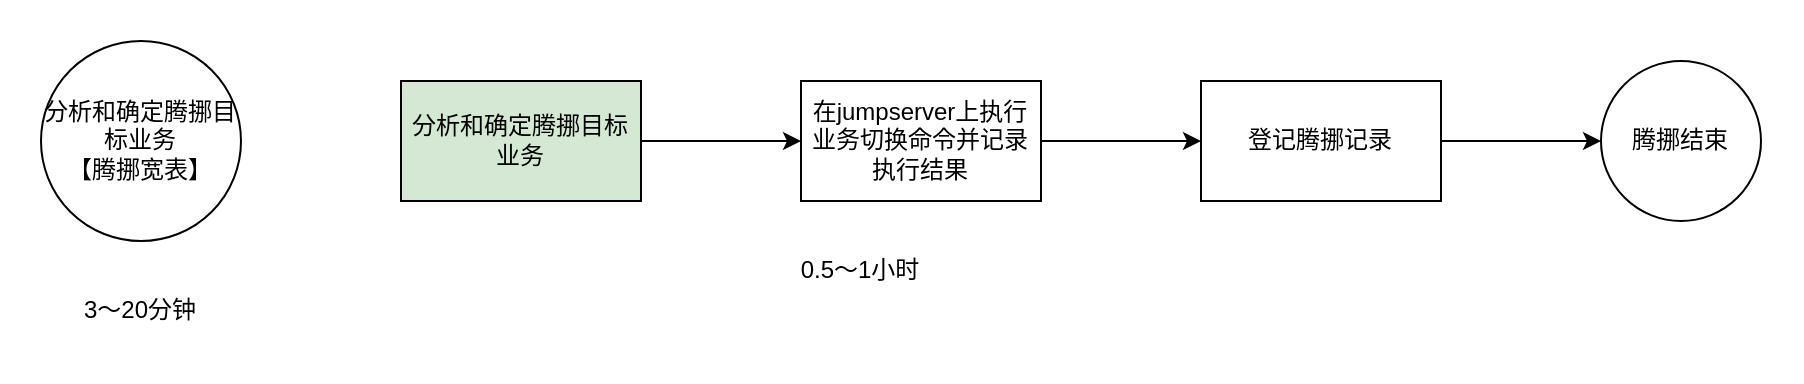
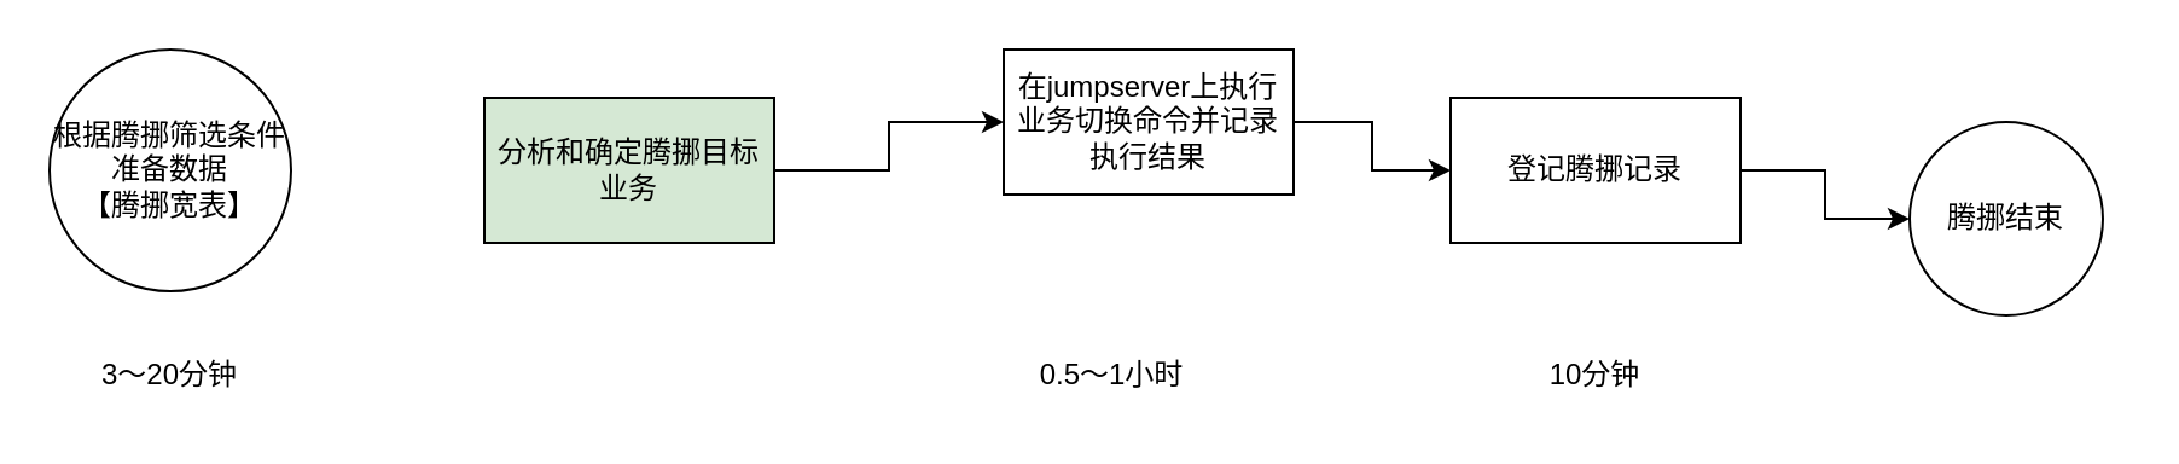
- <mxCell id="12" value="&lt;div&gt;分析和确定腾挪目标业务&lt;/div&gt;【腾挪宽表】" style="ellipse;whiteSpace=wrap;html=1;aspect=fixed;" vertex="1" parent="1"><mxGeometry x="20" y="20" width="100" height="100" as="geometry" /></mxCell>
+ <mxCell id="12" value="&lt;div&gt;根据腾挪筛选条件准备数据&lt;/div&gt;【腾挪宽表】" style="ellipse;whiteSpace=wrap;html=1;aspect=fixed;" vertex="1" parent="1"><mxGeometry x="20" y="20" width="100" height="100" as="geometry" /></mxCell>
- <mxCell id="5" value="在jumpserver上执行业务切换命令并记录执行结果" style="whiteSpace=wrap;html=1;" vertex="1" parent="1"><mxGeometry x="400" y="40" width="120" height="60" as="geometry" /></mxCell>
+ <mxCell id="5" value="在jumpserver上执行业务切换命令并记录执行结果" style="whiteSpace=wrap;html=1;" vertex="1" parent="1"><mxGeometry x="415" y="20" width="120" height="60" as="geometry" /></mxCell>
- <mxCell id="8" value="腾挪结束" style="ellipse;whiteSpace=wrap;html=1;" vertex="1" parent="1"><mxGeometry x="800" y="30" width="80" height="80" as="geometry" /></mxCell>
+ <mxCell id="8" value="腾挪结束" style="ellipse;whiteSpace=wrap;html=1;" vertex="1" parent="1"><mxGeometry x="790" y="50" width="80" height="80" as="geometry" /></mxCell>
- <mxCell id="10" value="0.5～1小时" style="text;strokeColor=none;align=center;fillColor=none;html=1;verticalAlign=middle;whiteSpace=wrap;rounded=0;" vertex="1" parent="1"><mxGeometry x="390" y="120" width="80" height="30" as="geometry" /></mxCell>
+ <mxCell id="10" value="0.5～1小时" style="text;strokeColor=none;align=center;fillColor=none;html=1;verticalAlign=middle;whiteSpace=wrap;rounded=0;" vertex="1" parent="1"><mxGeometry x="420" y="140" width="80" height="30" as="geometry" /></mxCell>
+ <mxCell id="11" value="10分钟" style="text;strokeColor=none;align=center;fillColor=none;html=1;verticalAlign=middle;whiteSpace=wrap;rounded=0;" vertex="1" parent="1"><mxGeometry x="620" y="140" width="80" height="30" as="geometry" /></mxCell>
